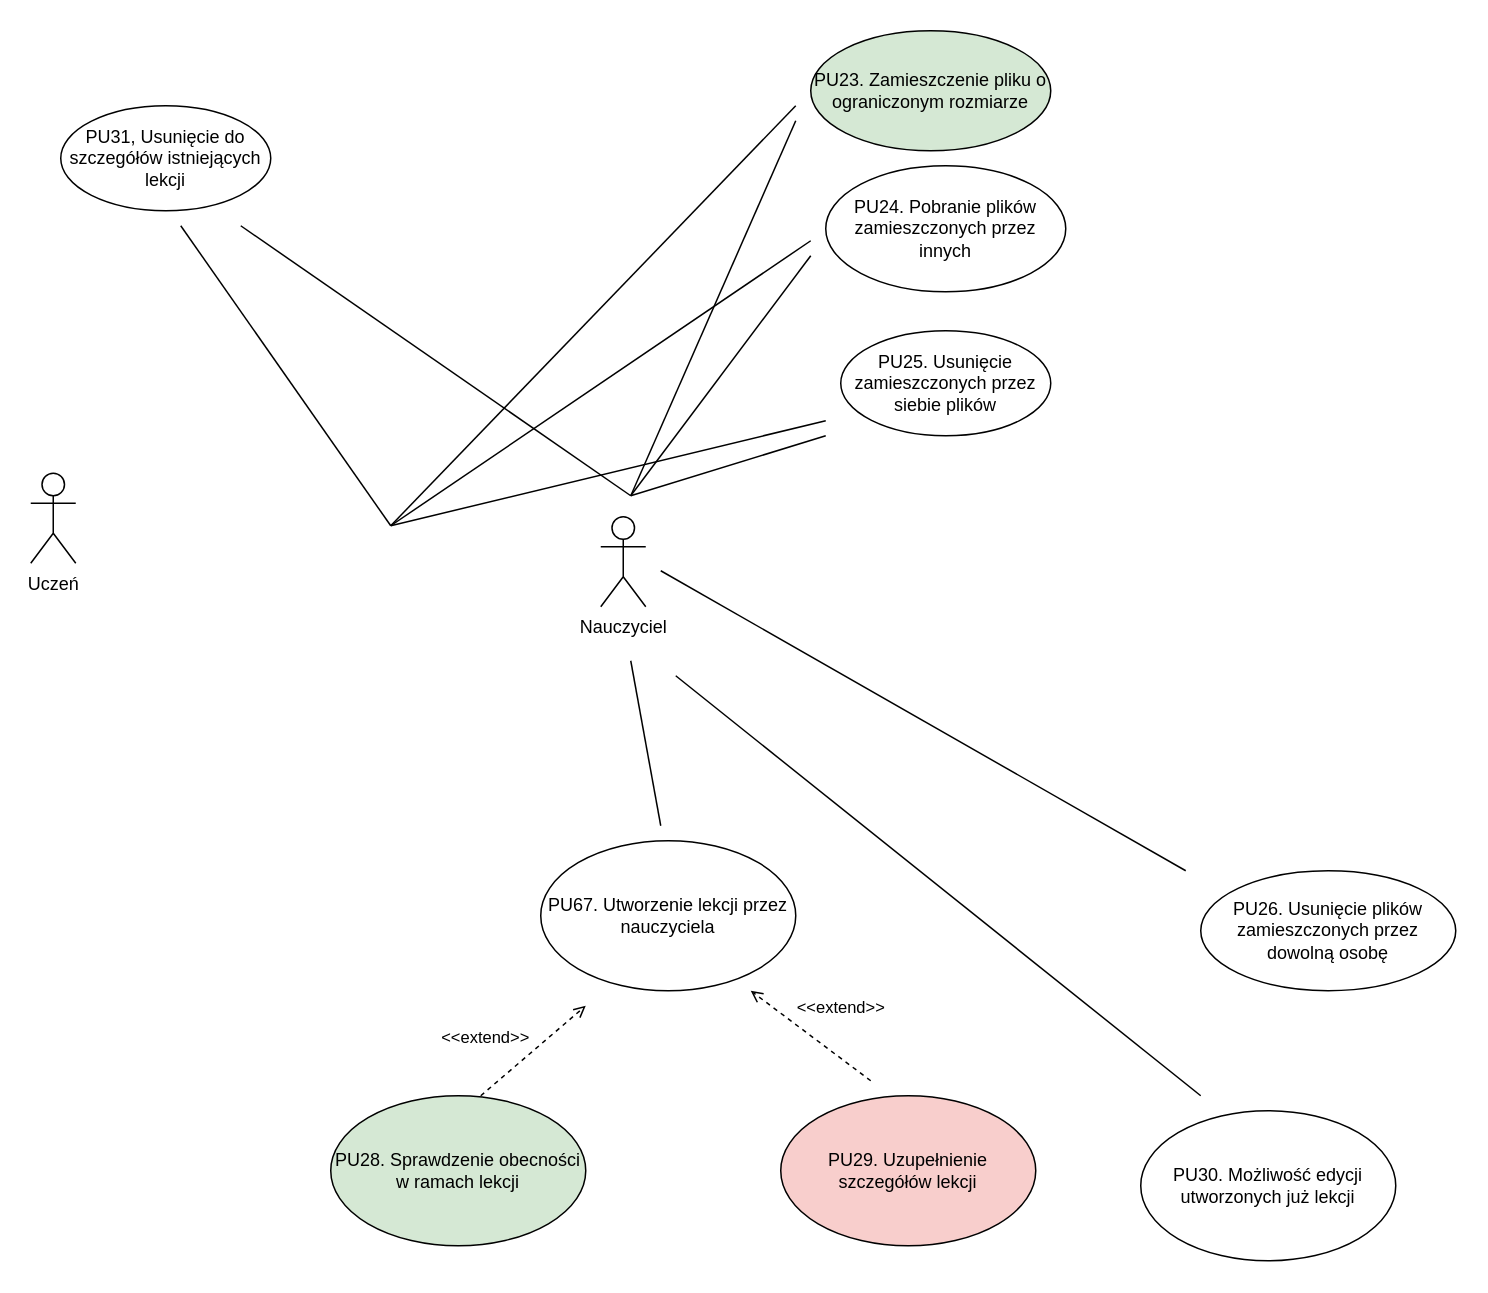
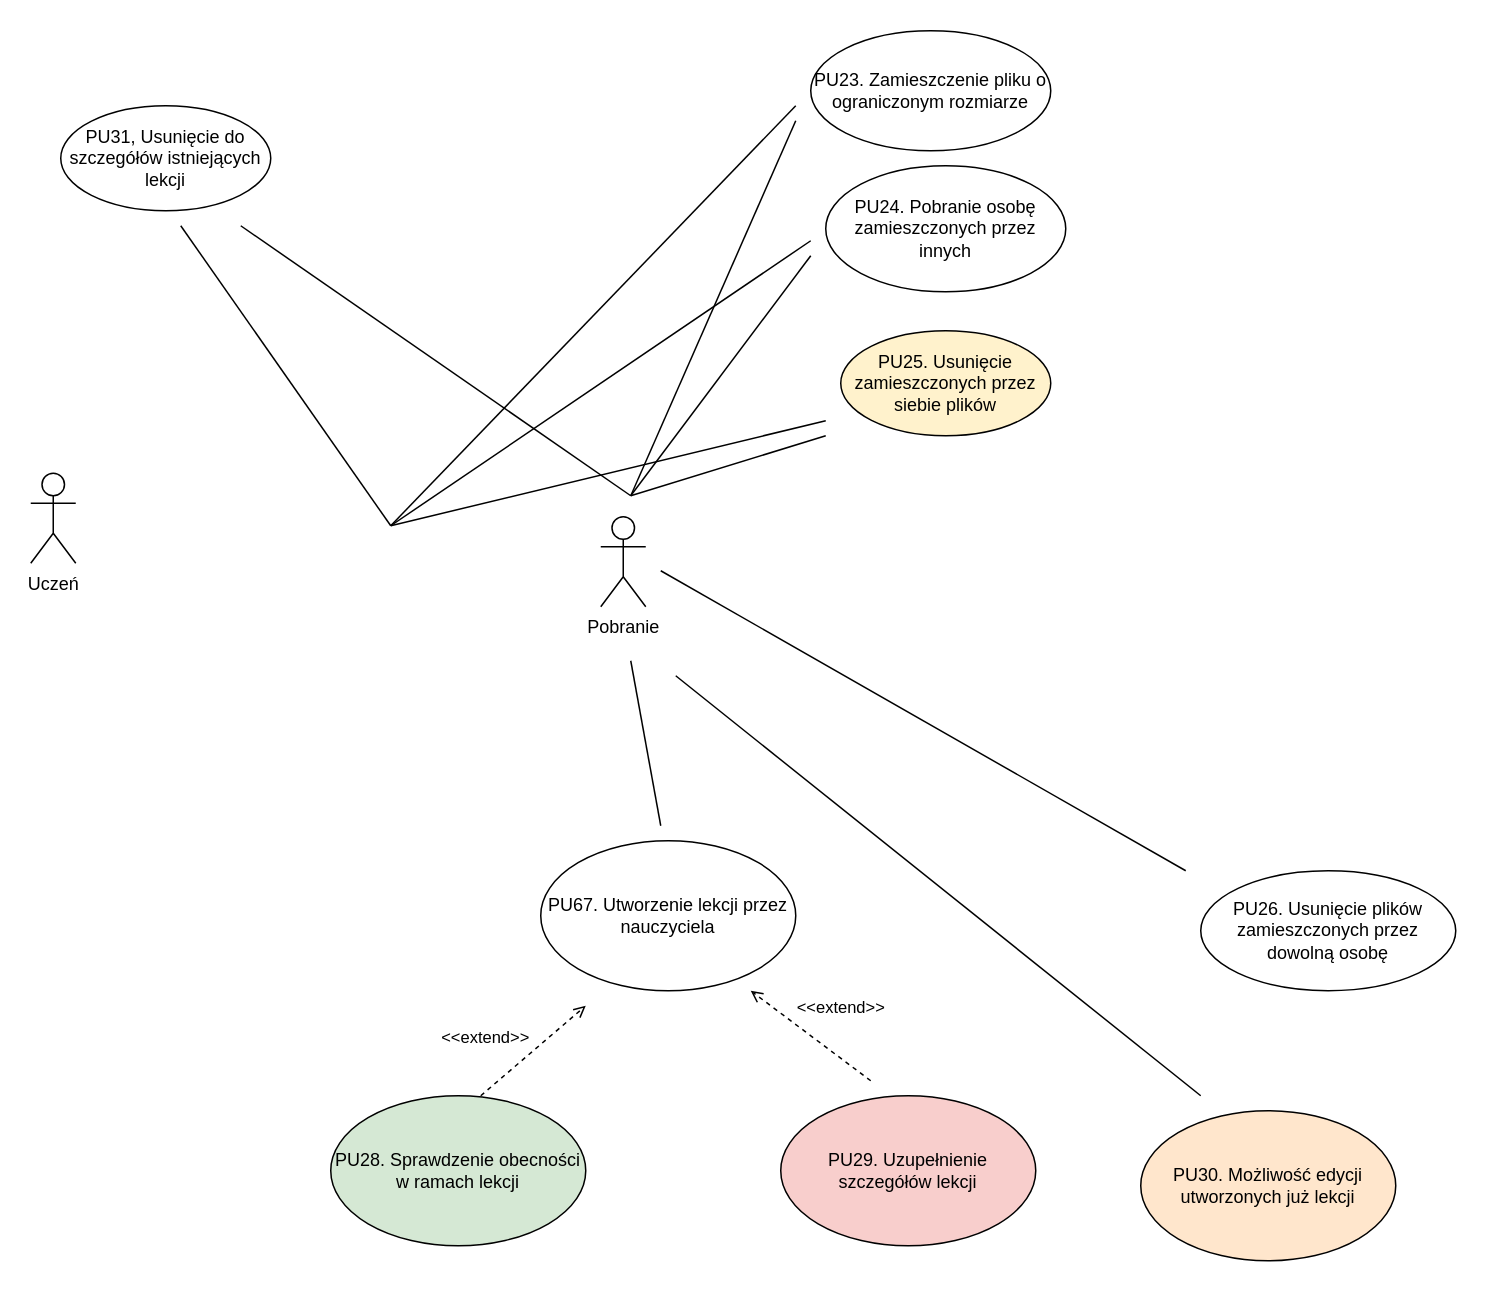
- <mxCell id="4" value="PU23. Zamieszczenie pliku o ograniczonym rozmiarze" style="ellipse;whiteSpace=wrap;html=1;fillColor=#d5e8d4;" parent="1" vertex="1"><mxGeometry x="540" y="20" width="160" height="80" as="geometry" /></mxCell>
+ <mxCell id="4" value="PU23. Zamieszczenie pliku o ograniczonym rozmiarze" style="ellipse;whiteSpace=wrap;html=1;" parent="1" vertex="1"><mxGeometry x="540" y="20" width="160" height="80" as="geometry" /></mxCell>
- <mxCell id="13" value="PU24. Pobranie plików zamieszczonych przez innych" style="ellipse;whiteSpace=wrap;html=1;" parent="1" vertex="1"><mxGeometry x="550" y="110" width="160" height="84" as="geometry" /></mxCell>
+ <mxCell id="13" value="PU24. Pobranie osobę zamieszczonych przez innych" style="ellipse;whiteSpace=wrap;html=1;" parent="1" vertex="1"><mxGeometry x="550" y="110" width="160" height="84" as="geometry" /></mxCell>
- <mxCell id="5" value="PU25&lt;span style=&quot;background-color: initial;&quot;&gt;. Usunięcie zamieszczonych przez siebie plików&lt;/span&gt;" style="ellipse;whiteSpace=wrap;html=1;" parent="1" vertex="1"><mxGeometry x="560" y="220" width="140" height="70" as="geometry" /></mxCell>
+ <mxCell id="5" value="PU25&lt;span style=&quot;background-color: initial;&quot;&gt;. Usunięcie zamieszczonych przez siebie plików&lt;/span&gt;" style="ellipse;whiteSpace=wrap;html=1;fillColor=#fff2cc;" parent="1" vertex="1"><mxGeometry x="560" y="220" width="140" height="70" as="geometry" /></mxCell>
- <mxCell id="2" value="Nauczyciel" style="shape=umlActor;html=1;verticalLabelPosition=bottom;verticalAlign=top;align=center;" parent="1" vertex="1"><mxGeometry x="400" y="344" width="30" height="60" as="geometry" /></mxCell>
+ <mxCell id="2" value="Pobranie" style="shape=umlActor;html=1;verticalLabelPosition=bottom;verticalAlign=top;align=center;" parent="1" vertex="1"><mxGeometry x="400" y="344" width="30" height="60" as="geometry" /></mxCell>
- <mxCell id="9" value="PU30. Możliwość edycji utworzonych już lekcji" style="ellipse;whiteSpace=wrap;html=1;" parent="1" vertex="1"><mxGeometry x="760" y="740" width="170" height="100" as="geometry" /></mxCell>
+ <mxCell id="9" value="PU30. Możliwość edycji utworzonych już lekcji" style="ellipse;whiteSpace=wrap;html=1;fillColor=#ffe6cc;" parent="1" vertex="1"><mxGeometry x="760" y="740" width="170" height="100" as="geometry" /></mxCell>
